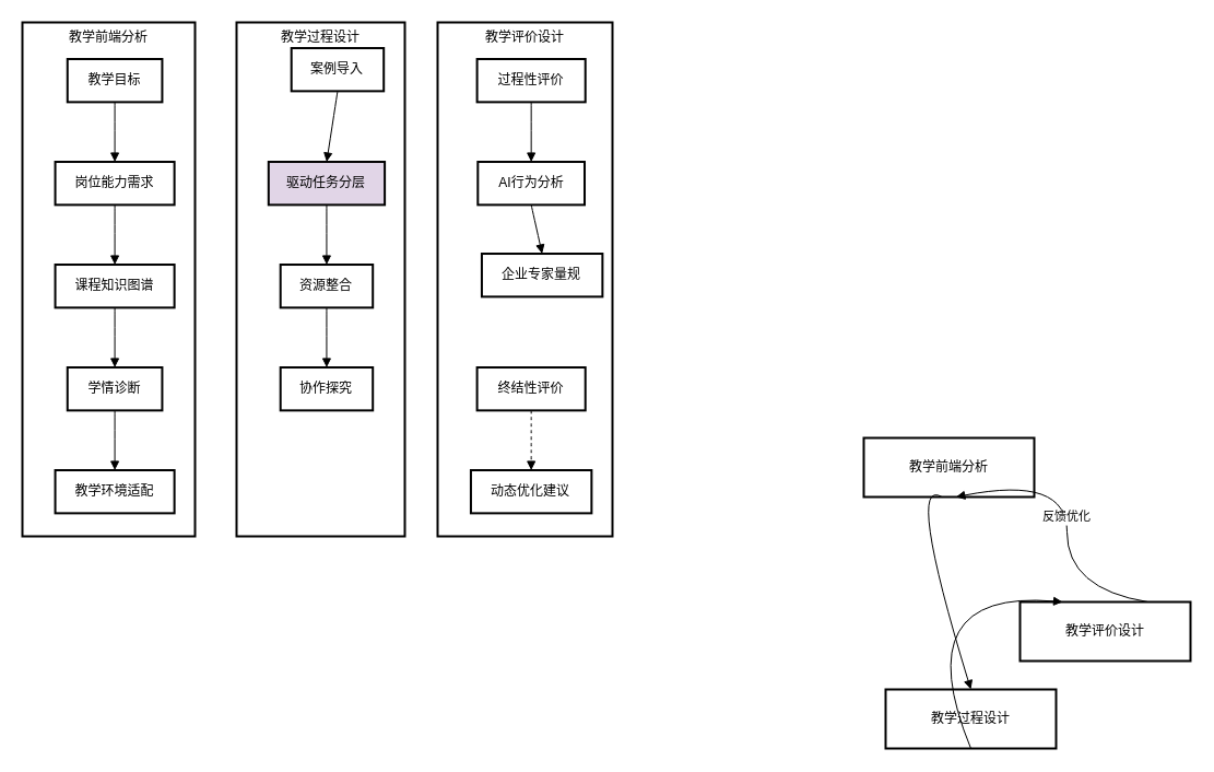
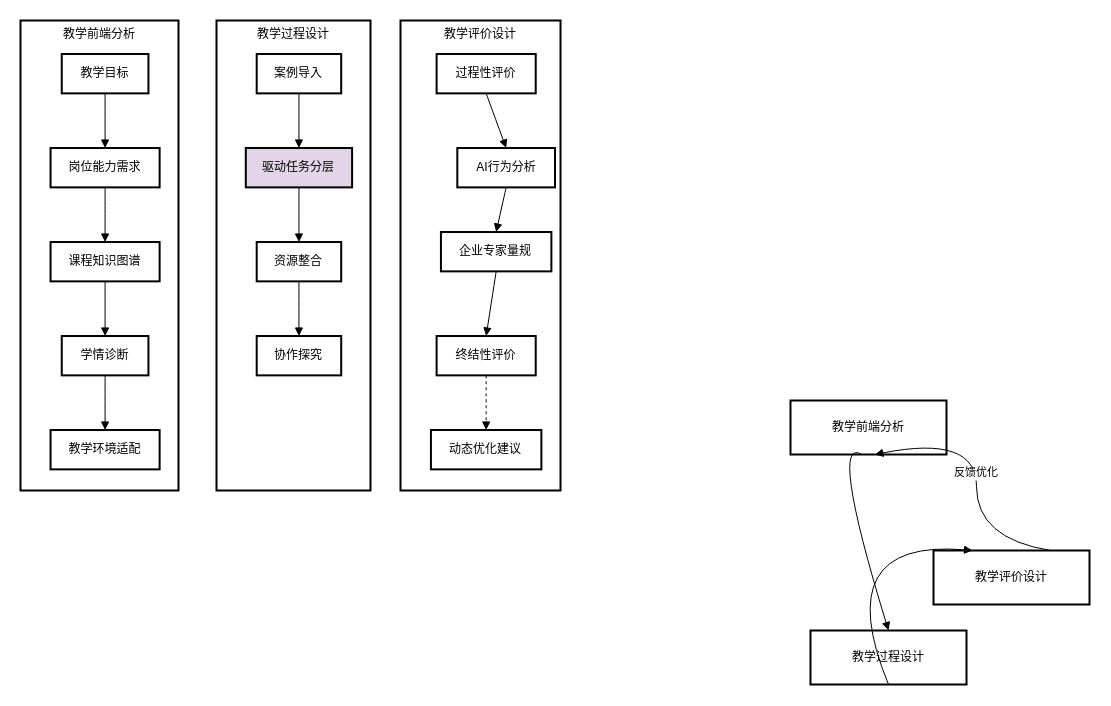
- <mxCell id="13" value="案例导入" style="whiteSpace=wrap;strokeWidth=2;" vertex="1" parent="12"><mxGeometry x="50.204" y="23.519" width="84.496" height="39.349" as="geometry" /></mxCell>
+ <mxCell id="13" value="案例导入" style="whiteSpace=wrap;strokeWidth=2;" vertex="1" parent="12"><mxGeometry x="40.204" y="33.519" width="84.496" height="39.349" as="geometry" /></mxCell>
- <mxCell id="4" value="AI行为分析" style="whiteSpace=wrap;strokeWidth=2;" vertex="1" parent="2"><mxGeometry x="36.814" y="127.519" width="97.699" height="39.349" as="geometry" /></mxCell>
+ <mxCell id="4" value="AI行为分析" style="whiteSpace=wrap;strokeWidth=2;" vertex="1" parent="2"><mxGeometry x="56.814" y="127.519" width="97.699" height="39.349" as="geometry" /></mxCell>
+ <mxCell id="10" value="" style="curved=1;startArrow=none;endArrow=block;exitX=0.5;exitY=0.99;entryX=0.5;entryY=-0.01;rounded=0;" edge="1" parent="2" source="5" target="6"><mxGeometry relative="1" as="geometry"><Array as="points" /></mxGeometry></mxCell>
